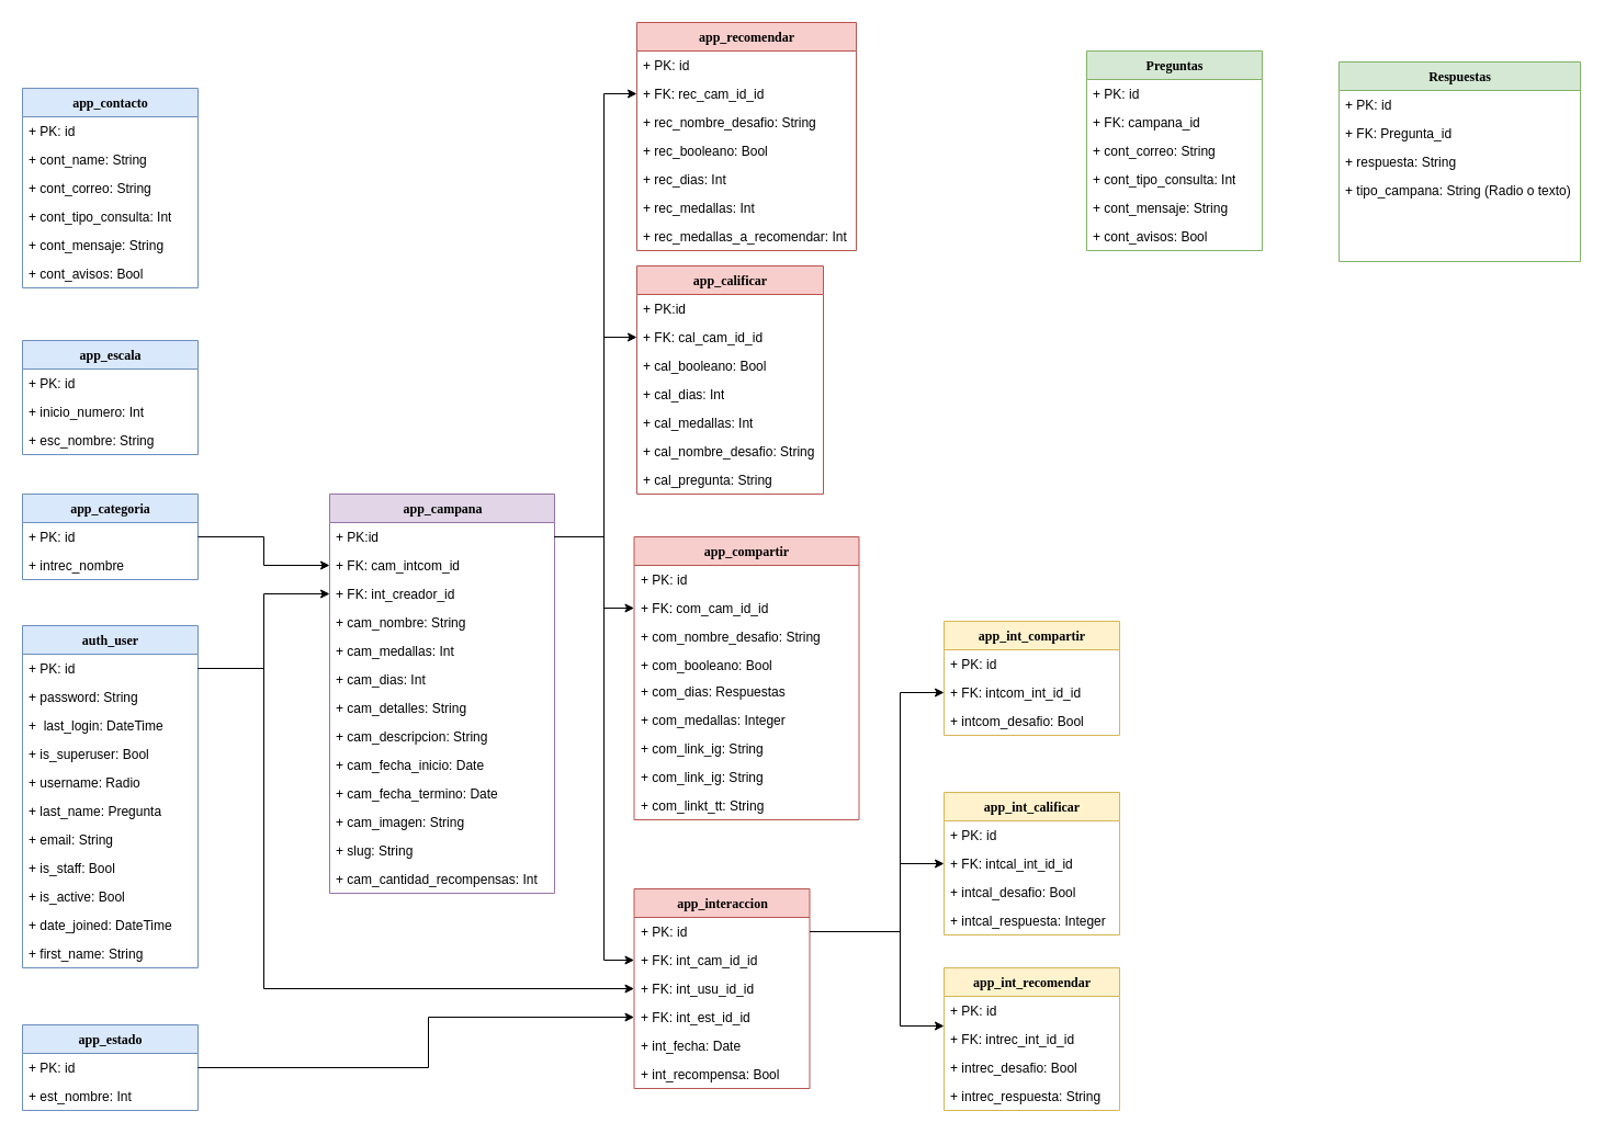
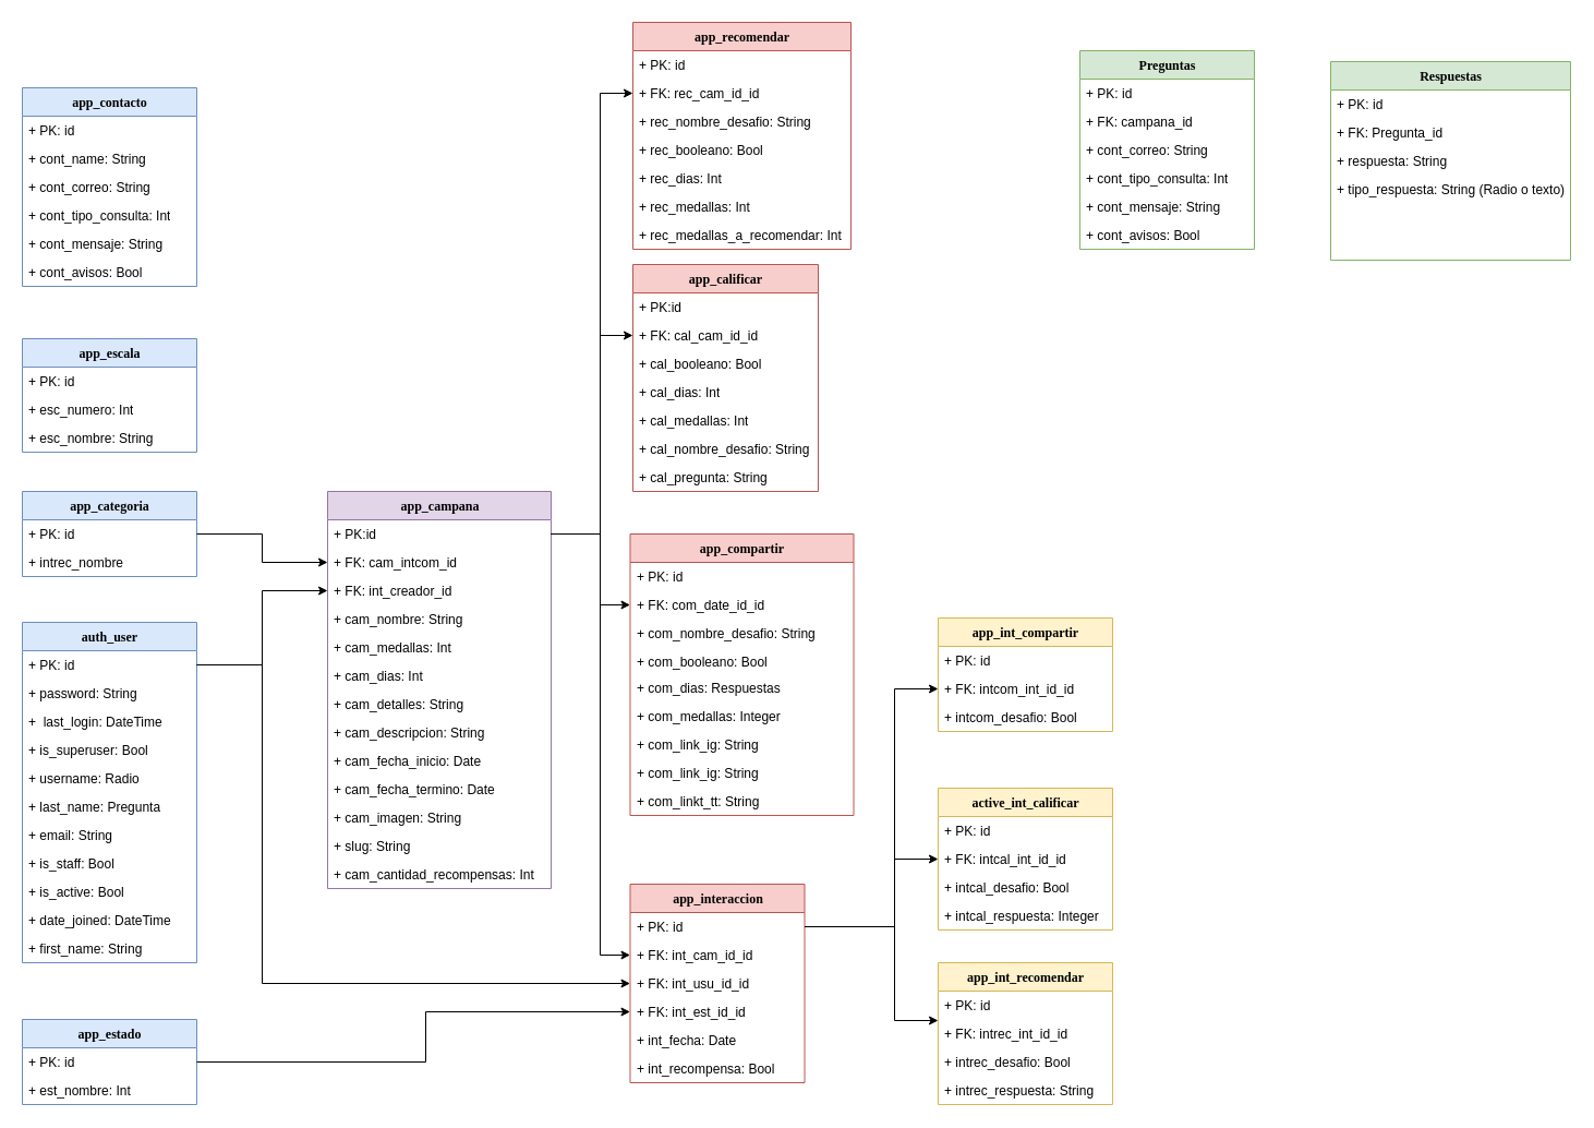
- <mxCell id="114" value="+ tipo_campana: String (Radio o texto)" style="text;html=1;strokeColor=none;fillColor=none;align=left;verticalAlign=top;spacingLeft=4;spacingRight=4;whiteSpace=wrap;overflow=hidden;rotatable=0;points=[[0,0.5],[1,0.5]];portConstraint=eastwest;" vertex="1" parent="110"><mxGeometry y="104" width="220" height="26" as="geometry" /></mxCell>
+ <mxCell id="114" value="+ tipo_respuesta: String (Radio o texto)" style="text;html=1;strokeColor=none;fillColor=none;align=left;verticalAlign=top;spacingLeft=4;spacingRight=4;whiteSpace=wrap;overflow=hidden;rotatable=0;points=[[0,0.5],[1,0.5]];portConstraint=eastwest;" vertex="1" parent="110"><mxGeometry y="104" width="220" height="26" as="geometry" /></mxCell>
- <mxCell id="28" value="+ inicio_numero: Int" style="text;html=1;strokeColor=none;fillColor=none;align=left;verticalAlign=top;spacingLeft=4;spacingRight=4;whiteSpace=wrap;overflow=hidden;rotatable=0;points=[[0,0.5],[1,0.5]];portConstraint=eastwest;" parent="26" vertex="1"><mxGeometry y="52" width="160" height="26" as="geometry" /></mxCell>
+ <mxCell id="28" value="+ esc_numero: Int" style="text;html=1;strokeColor=none;fillColor=none;align=left;verticalAlign=top;spacingLeft=4;spacingRight=4;whiteSpace=wrap;overflow=hidden;rotatable=0;points=[[0,0.5],[1,0.5]];portConstraint=eastwest;" parent="26" vertex="1"><mxGeometry y="52" width="160" height="26" as="geometry" /></mxCell>
- <mxCell id="64" value="+ FK: com_cam_id_id" style="text;html=1;strokeColor=none;fillColor=none;align=left;verticalAlign=top;spacingLeft=4;spacingRight=4;whiteSpace=wrap;overflow=hidden;rotatable=0;points=[[0,0.5],[1,0.5]];portConstraint=eastwest;" parent="62" vertex="1"><mxGeometry y="52" width="205" height="26" as="geometry" /></mxCell>
+ <mxCell id="64" value="+ FK: com_date_id_id" style="text;html=1;strokeColor=none;fillColor=none;align=left;verticalAlign=top;spacingLeft=4;spacingRight=4;whiteSpace=wrap;overflow=hidden;rotatable=0;points=[[0,0.5],[1,0.5]];portConstraint=eastwest;" parent="62" vertex="1"><mxGeometry y="52" width="205" height="26" as="geometry" /></mxCell>
- <mxCell id="18" value="app_int_calificar" style="swimlane;html=1;fontStyle=1;align=center;verticalAlign=top;childLayout=stackLayout;horizontal=1;startSize=26;horizontalStack=0;resizeParent=1;resizeLast=0;collapsible=1;marginBottom=0;swimlaneFillColor=#ffffff;rounded=0;shadow=0;comic=0;labelBackgroundColor=none;strokeWidth=1;fillColor=#fff2cc;fontFamily=Verdana;fontSize=12;strokeColor=#d6b656;" parent="1" vertex="1"><mxGeometry x="860" y="722" width="160" height="130" as="geometry" /></mxCell>
+ <mxCell id="18" value="active_int_calificar" style="swimlane;html=1;fontStyle=1;align=center;verticalAlign=top;childLayout=stackLayout;horizontal=1;startSize=26;horizontalStack=0;resizeParent=1;resizeLast=0;collapsible=1;marginBottom=0;swimlaneFillColor=#ffffff;rounded=0;shadow=0;comic=0;labelBackgroundColor=none;strokeWidth=1;fillColor=#fff2cc;fontFamily=Verdana;fontSize=12;strokeColor=#d6b656;" parent="1" vertex="1"><mxGeometry x="860" y="722" width="160" height="130" as="geometry" /></mxCell>
